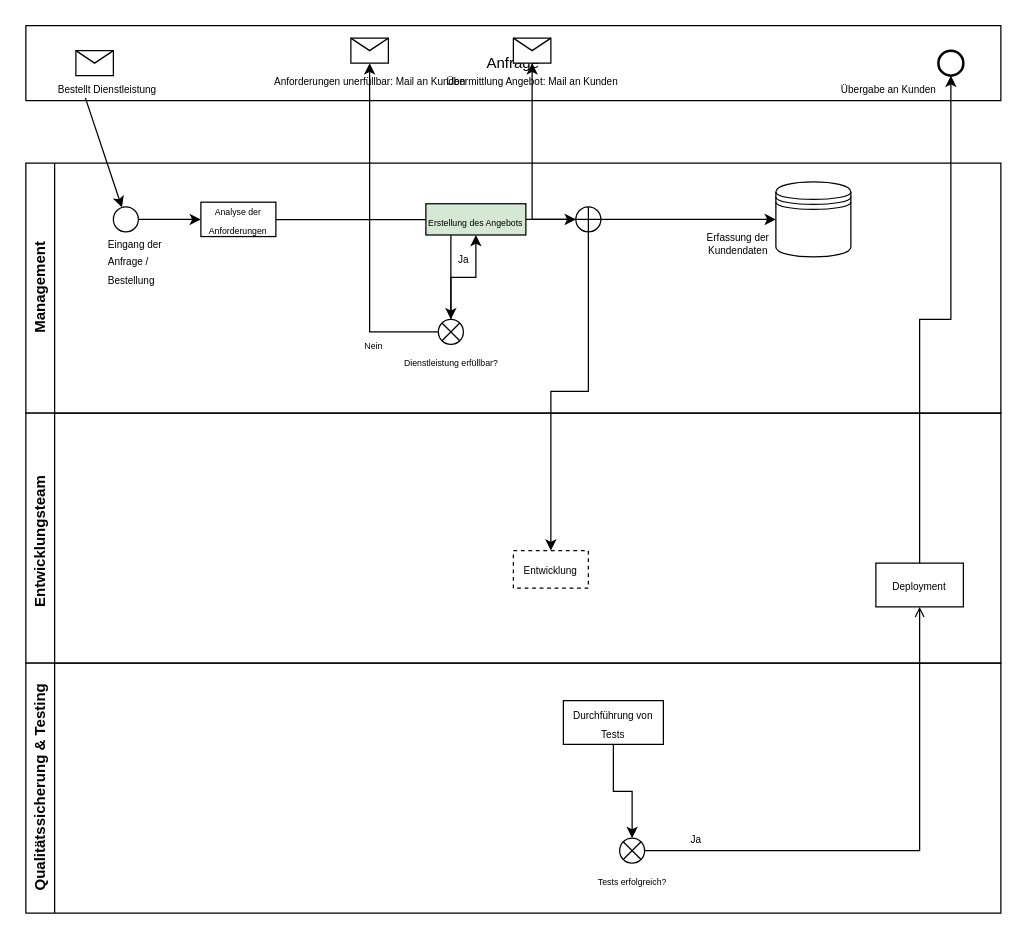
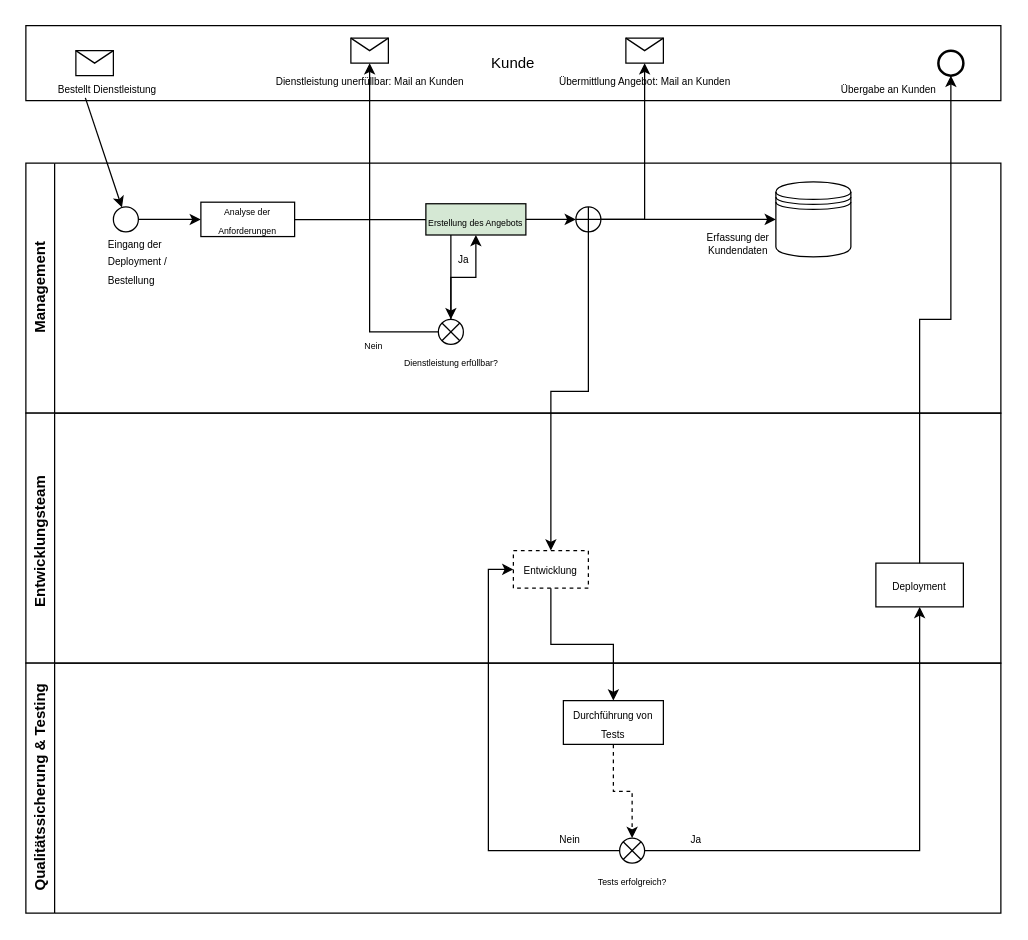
- <mxCell id="29" value="&lt;font style=&quot;font-size: 8px;&quot;&gt;Übermittlung Angebot&lt;/font&gt;&lt;span style=&quot;font-size: 8px;&quot;&gt;: Mail an Kunden&lt;/span&gt;" style="shape=message;html=1;html=1;outlineConnect=0;labelPosition=center;verticalLabelPosition=bottom;align=center;verticalAlign=top;" vertex="1" parent="1"><mxGeometry x="410" y="30" width="30" height="20" as="geometry" /></mxCell>
+ <mxCell id="29" value="&lt;font style=&quot;font-size: 8px;&quot;&gt;Übermittlung Angebot&lt;/font&gt;&lt;span style=&quot;font-size: 8px;&quot;&gt;: Mail an Kunden&lt;/span&gt;" style="shape=message;html=1;html=1;outlineConnect=0;labelPosition=center;verticalLabelPosition=bottom;align=center;verticalAlign=top;" vertex="1" parent="1"><mxGeometry x="500" y="30" width="30" height="20" as="geometry" /></mxCell>
- <mxCell id="23" value="Anfrage" style="rounded=0;whiteSpace=wrap;html=1;" vertex="1" parent="1"><mxGeometry x="20" width="780" height="60" as="geometry" y="20" /></mxCell>
+ <mxCell id="23" value="Kunde" style="rounded=0;whiteSpace=wrap;html=1;" vertex="1" parent="1"><mxGeometry x="20" width="780" height="60" as="geometry" y="20" /></mxCell>
- <mxCell id="27" value="&lt;font style=&quot;font-size: 8px;&quot;&gt;Anforderungen unerfüllbar: Mail an Kunden&lt;/font&gt;" style="shape=message;html=1;html=1;outlineConnect=0;labelPosition=center;verticalLabelPosition=bottom;align=center;verticalAlign=top;" vertex="1" parent="1"><mxGeometry x="280" y="30" width="30" height="20" as="geometry" /></mxCell>
+ <mxCell id="27" value="&lt;font style=&quot;font-size: 8px;&quot;&gt;Dienstleistung unerfüllbar: Mail an Kunden&lt;/font&gt;" style="shape=message;html=1;html=1;outlineConnect=0;labelPosition=center;verticalLabelPosition=bottom;align=center;verticalAlign=top;" vertex="1" parent="1"><mxGeometry x="280" y="30" width="30" height="20" as="geometry" /></mxCell>
- <mxCell id="7" value="&lt;font style=&quot;font-size: 7px;&quot;&gt;Analyse der Anforderungen&lt;/font&gt;" style="whiteSpace=wrap;html=1;" vertex="1" parent="2"><mxGeometry x="140" y="31.25" width="60" height="27.5" as="geometry" /></mxCell>
+ <mxCell id="7" value="&lt;font style=&quot;font-size: 7px;&quot;&gt;Analyse der Anforderungen&lt;/font&gt;" style="whiteSpace=wrap;html=1;" vertex="1" parent="2"><mxGeometry x="140" y="31.25" width="75" height="27.5" as="geometry" /></mxCell>
- <mxCell id="5" value="&lt;font style=&quot;font-size: 8px;&quot;&gt;Eingang der Anfrage / Bestellung&lt;/font&gt;" style="text;strokeColor=none;fillColor=none;align=left;verticalAlign=top;spacingLeft=4;spacingRight=4;overflow=hidden;rotatable=0;points=[[0,0.5],[1,0.5]];portConstraint=eastwest;whiteSpace=wrap;html=1;" vertex="1" parent="2"><mxGeometry x="60" y="50" width="60" height="60" as="geometry" /></mxCell>
+ <mxCell id="5" value="&lt;font style=&quot;font-size: 8px;&quot;&gt;Eingang der Deployment / Bestellung&lt;/font&gt;" style="text;strokeColor=none;fillColor=none;align=left;verticalAlign=top;spacingLeft=4;spacingRight=4;overflow=hidden;rotatable=0;points=[[0,0.5],[1,0.5]];portConstraint=eastwest;whiteSpace=wrap;html=1;" vertex="1" parent="2"><mxGeometry x="60" y="50" width="60" height="60" as="geometry" /></mxCell>
- <mxCell id="33" value="&lt;font style=&quot;font-size: 8px;&quot;&gt;Ja&lt;/font&gt;" style="edgeStyle=orthogonalEdgeStyle;rounded=0;orthogonalLoop=1;jettySize=auto;html=1;exitX=1;exitY=0.5;exitDx=0;exitDy=0;exitPerimeter=0;endArrow=open;" edge="1" parent="1" source="21" target="18"><mxGeometry x="-0.803" y="10" relative="1" as="geometry"><mxPoint x="680" y="590" as="sourcePoint" /><mxPoint as="offset" /></mxGeometry></mxCell>
+ <mxCell id="33" value="&lt;font style=&quot;font-size: 8px;&quot;&gt;Ja&lt;/font&gt;" style="edgeStyle=orthogonalEdgeStyle;rounded=0;orthogonalLoop=1;jettySize=auto;html=1;exitX=1;exitY=0.5;exitDx=0;exitDy=0;exitPerimeter=0;" edge="1" parent="1" source="21" target="18"><mxGeometry x="-0.803" y="10" relative="1" as="geometry"><mxPoint x="680" y="590" as="sourcePoint" /><mxPoint as="offset" /></mxGeometry></mxCell>
+ <mxCell id="32" value="" style="edgeStyle=orthogonalEdgeStyle;rounded=0;orthogonalLoop=1;jettySize=auto;html=1;" edge="1" parent="1" source="17" target="20"><mxGeometry relative="1" as="geometry" /></mxCell>
+ <mxCell id="36" value="&lt;font style=&quot;font-size: 8px;&quot;&gt;Nein&lt;/font&gt;" style="edgeStyle=orthogonalEdgeStyle;rounded=0;orthogonalLoop=1;jettySize=auto;html=1;entryX=0;entryY=0.5;entryDx=0;entryDy=0;" edge="1" parent="1" source="21" target="17"><mxGeometry x="-0.774" y="-10" relative="1" as="geometry"><mxPoint as="offset" /></mxGeometry></mxCell>
- <mxCell id="22" value="" style="edgeStyle=orthogonalEdgeStyle;rounded=0;orthogonalLoop=1;jettySize=auto;html=1;" edge="1" parent="19" source="20" target="21"><mxGeometry relative="1" as="geometry" /></mxCell>
+ <mxCell id="22" value="" style="edgeStyle=orthogonalEdgeStyle;rounded=0;orthogonalLoop=1;jettySize=auto;html=1;dashed=1;" edge="1" parent="19" source="20" target="21"><mxGeometry relative="1" as="geometry" /></mxCell>
